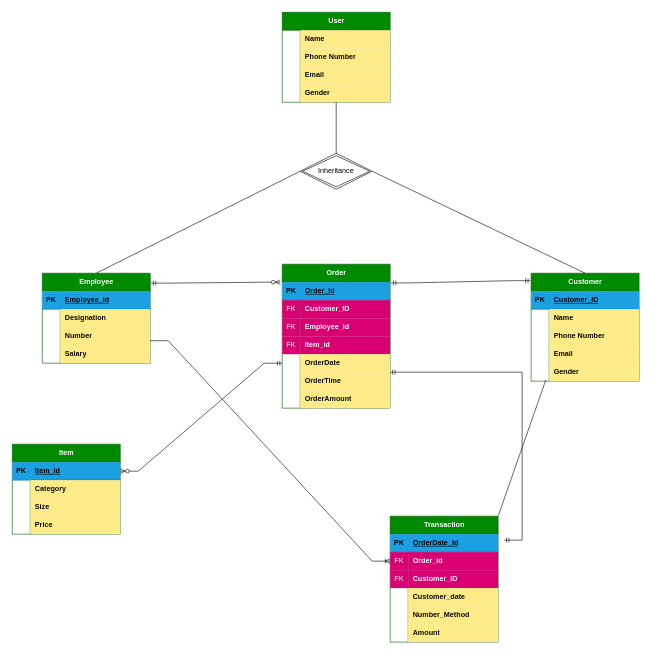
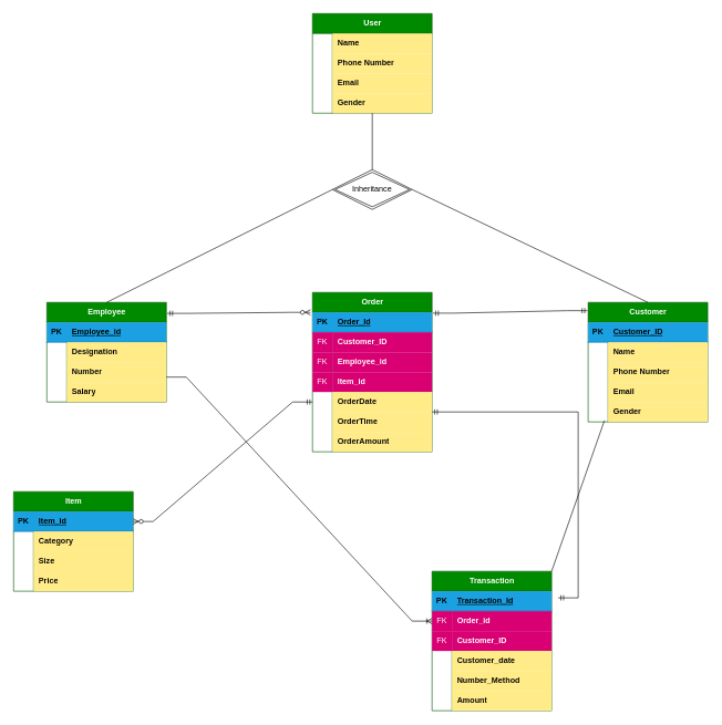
- <mxCell id="84" value="OrderDate_Id" style="shape=partialRectangle;connectable=0;fillColor=none;top=0;left=0;bottom=0;right=0;align=left;spacingLeft=6;fontStyle=5;overflow=hidden;whiteSpace=wrap;html=1;" parent="82" vertex="1"><mxGeometry x="30" width="150" height="30" as="geometry"><mxRectangle width="150" height="30" as="alternateBounds" /></mxGeometry></mxCell>
+ <mxCell id="84" value="Transaction_Id" style="shape=partialRectangle;connectable=0;fillColor=none;top=0;left=0;bottom=0;right=0;align=left;spacingLeft=6;fontStyle=5;overflow=hidden;whiteSpace=wrap;html=1;" parent="82" vertex="1"><mxGeometry x="30" width="150" height="30" as="geometry"><mxRectangle width="150" height="30" as="alternateBounds" /></mxGeometry></mxCell>
